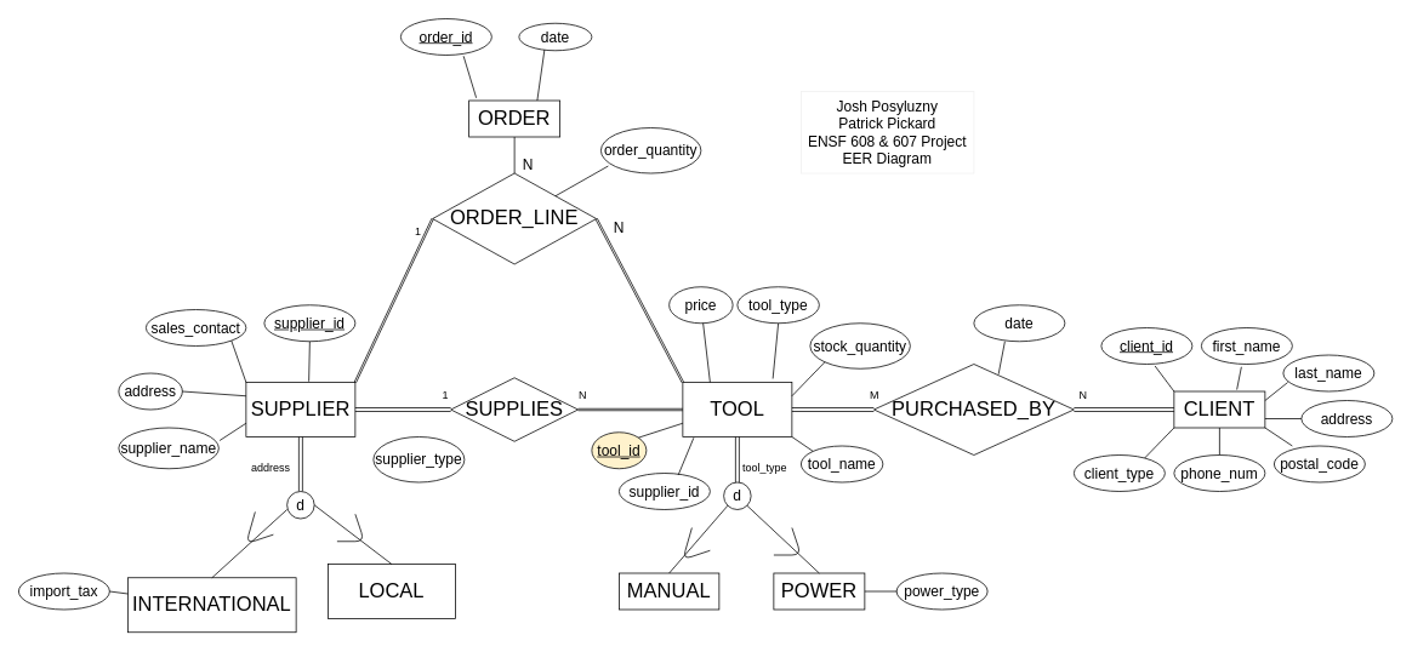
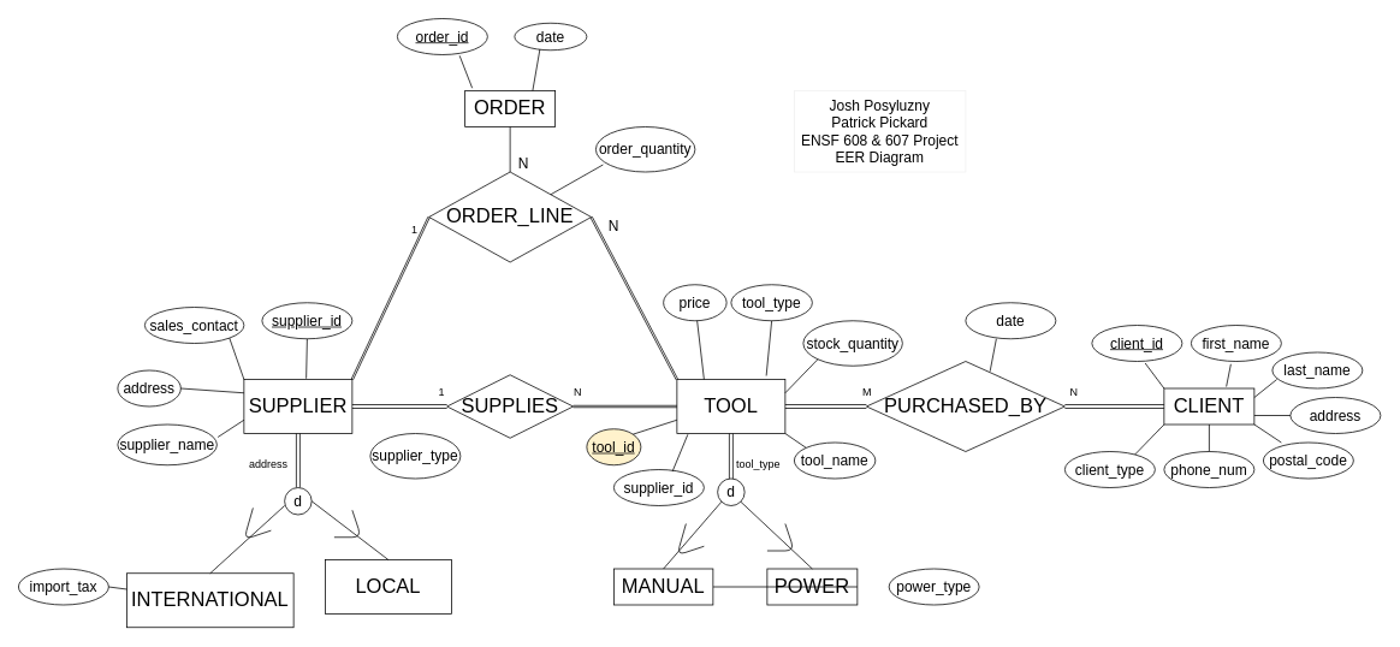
- <mxCell id="18" value="ORDER" style="whiteSpace=wrap;html=1;align=center;fontSize=22;" parent="1" vertex="1"><mxGeometry x="515" y="110" width="100" height="40" as="geometry" /></mxCell>
+ <mxCell id="18" value="ORDER" style="whiteSpace=wrap;html=1;align=center;fontSize=22;" parent="1" vertex="1"><mxGeometry x="515" y="100" width="100" height="40" as="geometry" /></mxCell>
- <mxCell id="49" value="" style="endArrow=none;html=1;rounded=0;fontSize=22;entryX=0;entryY=0.5;entryDx=0;entryDy=0;exitX=1;exitY=0.5;exitDx=0;exitDy=0;" parent="1" source="29" target="32" edge="1"><mxGeometry relative="1" as="geometry"><mxPoint x="790" y="280" as="sourcePoint" /><mxPoint x="950" y="280" as="targetPoint" /></mxGeometry></mxCell>
+ <mxCell id="49" value="" style="endArrow=none;html=1;rounded=0;fontSize=22;exitX=1;exitY=0.5;exitDx=0;exitDy=0;" parent="1" source="29" target="83" edge="1"><mxGeometry relative="1" as="geometry"><mxPoint x="790" y="280" as="sourcePoint" /><mxPoint x="950" y="280" as="targetPoint" /></mxGeometry></mxCell>
